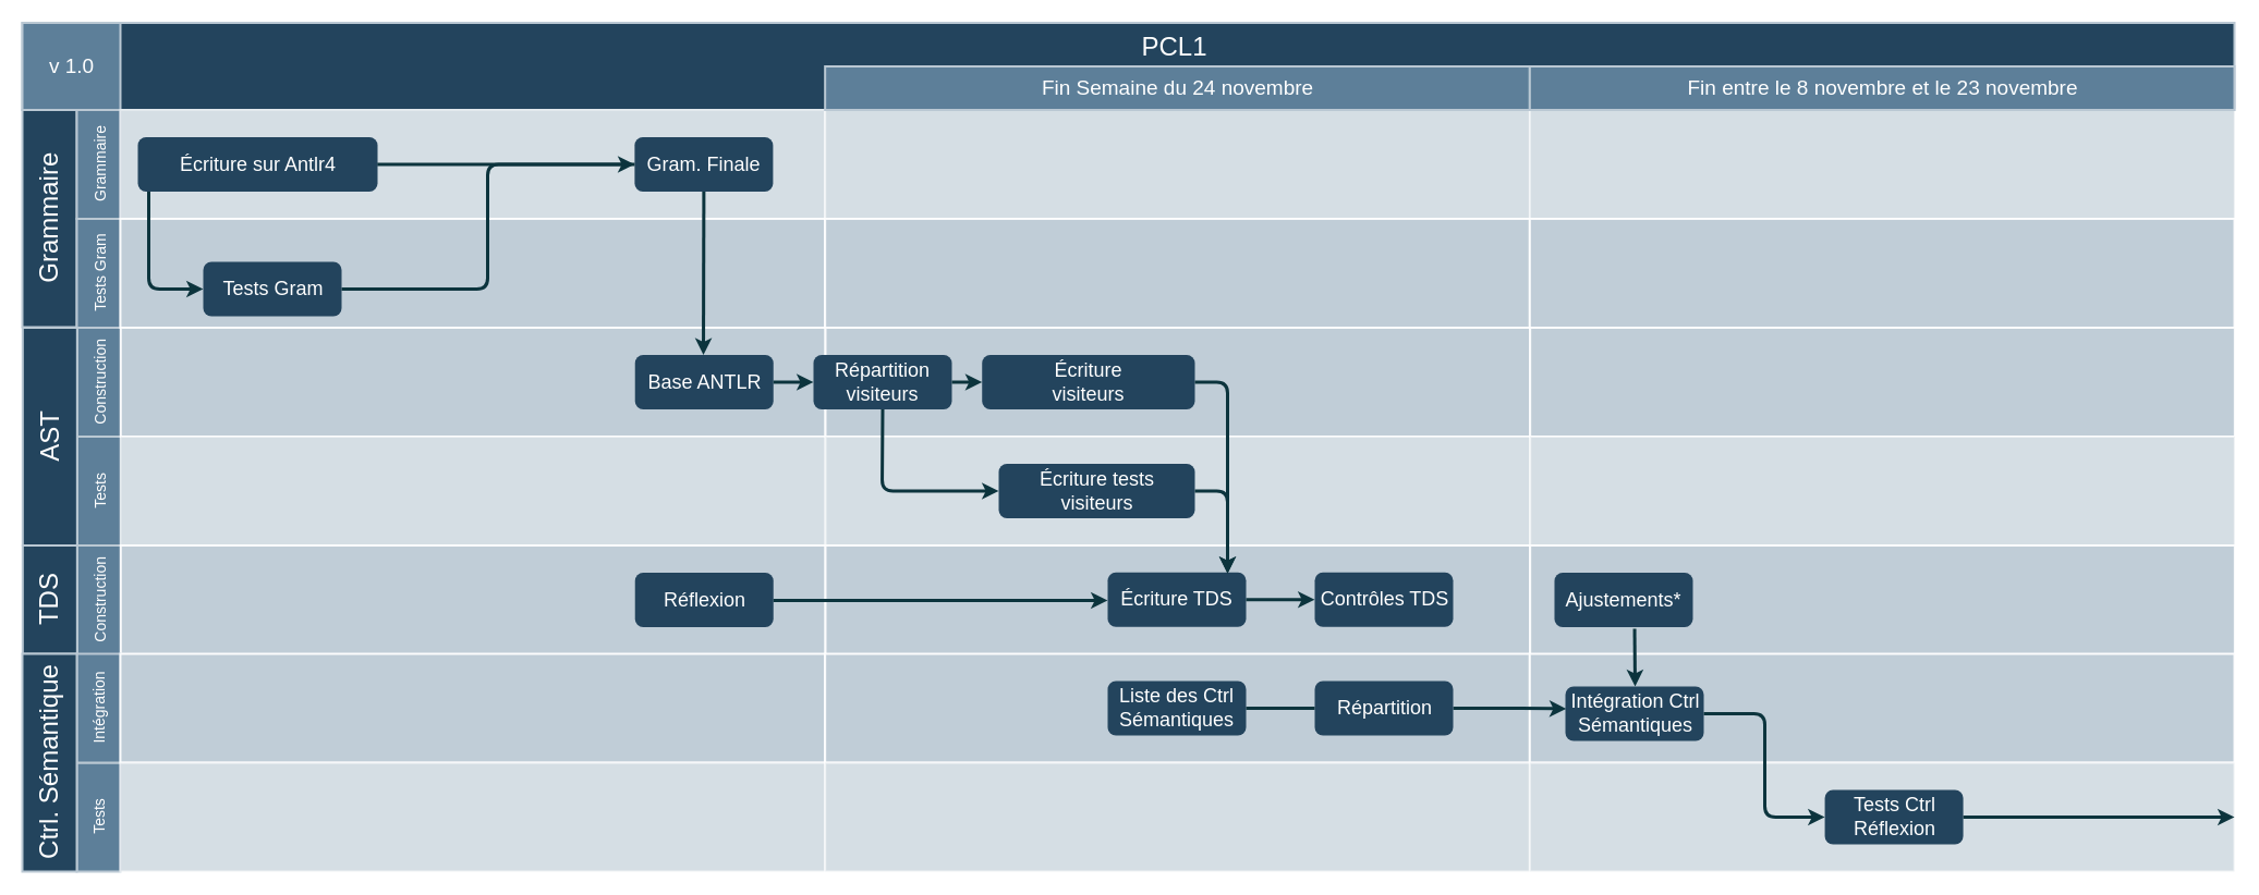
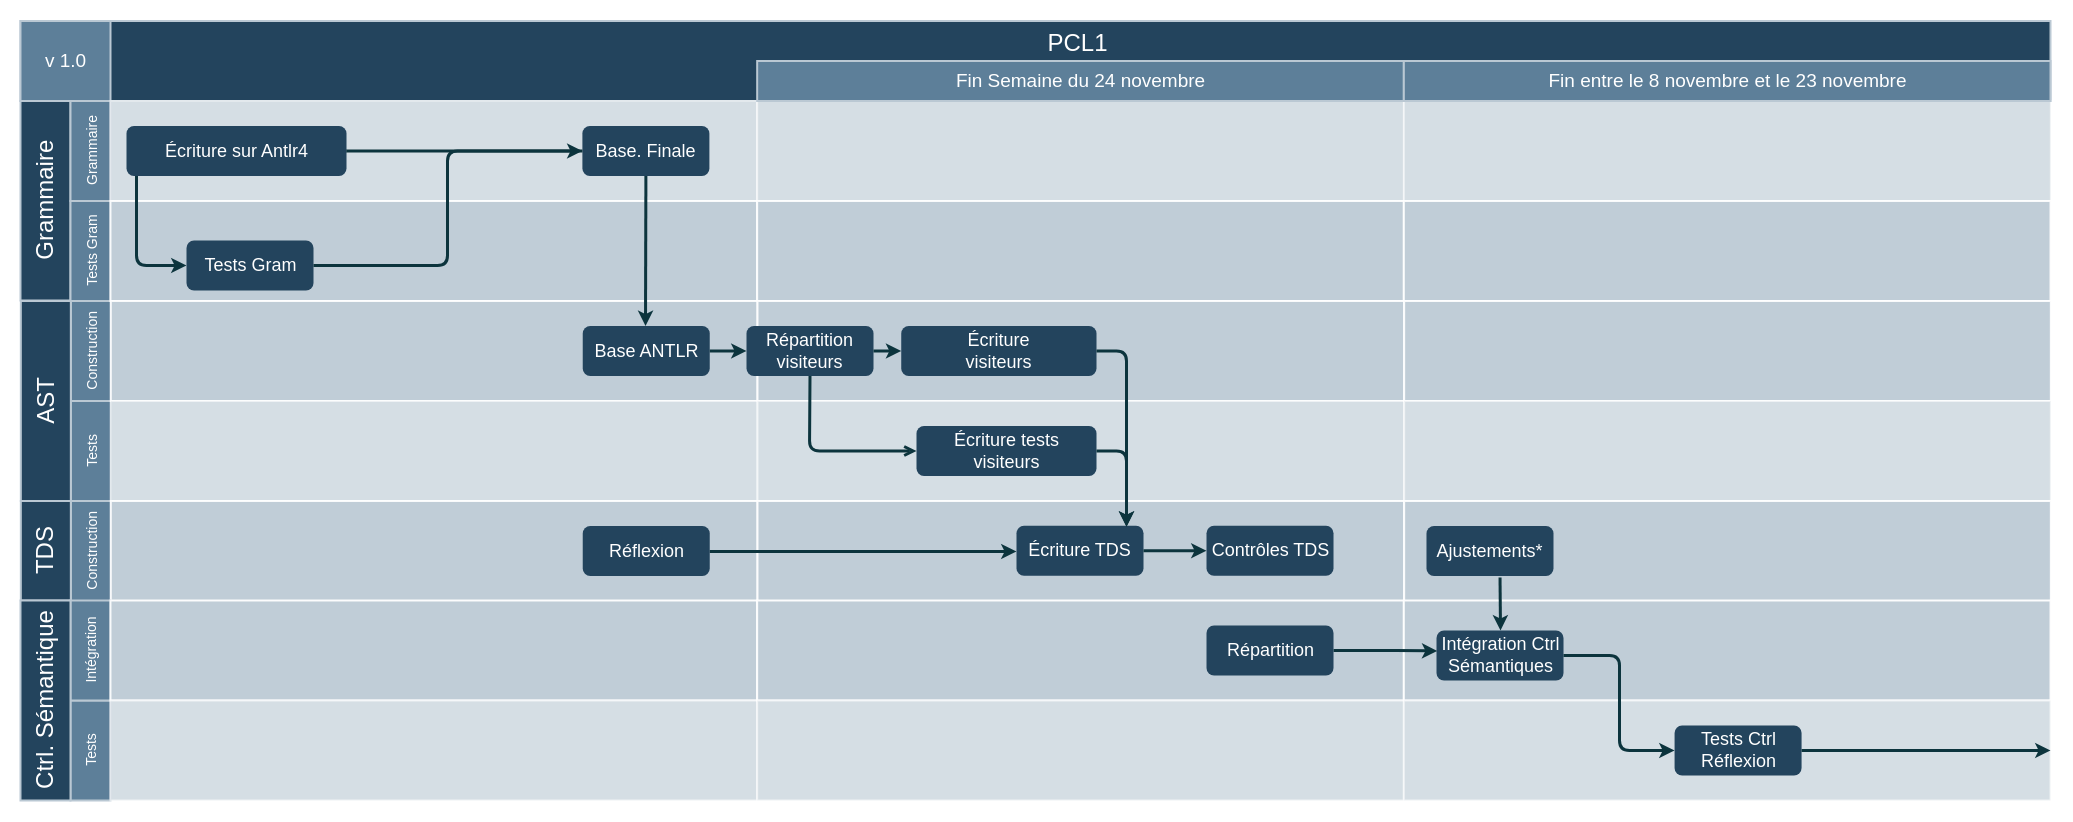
- <mxCell id="29" value="&lt;font color=&quot;#ffffff&quot;&gt;&lt;span style=&quot;font-size: 18px&quot;&gt;Gram. Finale&lt;/span&gt;&lt;/font&gt;" style="rounded=1;fillColor=#23445D;strokeColor=none;strokeWidth=2;fontFamily=Helvetica;html=1;gradientColor=none;" parent="1" vertex="1"><mxGeometry x="581.905" y="125.5" width="127" height="50" as="geometry" /></mxCell>
+ <mxCell id="29" value="&lt;font color=&quot;#ffffff&quot;&gt;&lt;span style=&quot;font-size: 18px&quot;&gt;Base. Finale&lt;/span&gt;&lt;/font&gt;" style="rounded=1;fillColor=#23445D;strokeColor=none;strokeWidth=2;fontFamily=Helvetica;html=1;gradientColor=none;" parent="1" vertex="1"><mxGeometry x="581.905" y="125.5" width="127" height="50" as="geometry" /></mxCell>
- <mxCell id="64" value="" style="edgeStyle=elbowEdgeStyle;elbow=horizontal;strokeWidth=3;strokeColor=#0C343D;fontFamily=Helvetica;html=1;exitX=0.5;exitY=1;exitDx=0;exitDy=0;entryX=0;entryY=0.5;entryDx=0;entryDy=0;" edge="1" parent="1" source="36" target="63"><mxGeometry x="198.289" y="1091" width="131.973" height="100" as="geometry"><mxPoint x="900.745" y="411" as="sourcePoint" /><mxPoint x="1219.255" y="511" as="targetPoint" /><Array as="points"><mxPoint x="809" y="420" /></Array></mxGeometry></mxCell>
+ <mxCell id="64" value="" style="edgeStyle=elbowEdgeStyle;elbow=horizontal;strokeWidth=3;strokeColor=#0C343D;fontFamily=Helvetica;html=1;exitX=0.5;exitY=1;exitDx=0;exitDy=0;entryX=0;entryY=0.5;entryDx=0;entryDy=0;endArrow=open;" edge="1" parent="1" source="36" target="63"><mxGeometry x="198.289" y="1091" width="131.973" height="100" as="geometry"><mxPoint x="900.745" y="411" as="sourcePoint" /><mxPoint x="1219.255" y="511" as="targetPoint" /><Array as="points"><mxPoint x="809" y="420" /></Array></mxGeometry></mxCell>
- <mxCell id="58" value="&lt;span style=&quot;color: rgb(255 , 255 , 255) ; font-size: 18px&quot;&gt;Liste des Ctrl&lt;br&gt;Sémantiques&lt;br&gt;&lt;/span&gt;" style="rounded=1;fillColor=#23445D;strokeColor=none;strokeWidth=2;fontFamily=Helvetica;html=1;gradientColor=none;" vertex="1" parent="1"><mxGeometry x="1015.995" y="625" width="127" height="50" as="geometry" /></mxCell>
- <mxCell id="69" value="" style="edgeStyle=elbowEdgeStyle;elbow=horizontal;strokeWidth=3;strokeColor=#0C343D;fontFamily=Helvetica;html=1;entryX=0;entryY=0.5;entryDx=0;entryDy=0;endArrow=none;" edge="1" parent="1" source="58" target="68"><mxGeometry x="6.449" y="830" width="131.973" height="100" as="geometry"><mxPoint x="1183.005" y="650" as="sourcePoint" /><mxPoint x="1436.005" y="750" as="targetPoint" /></mxGeometry></mxCell>
